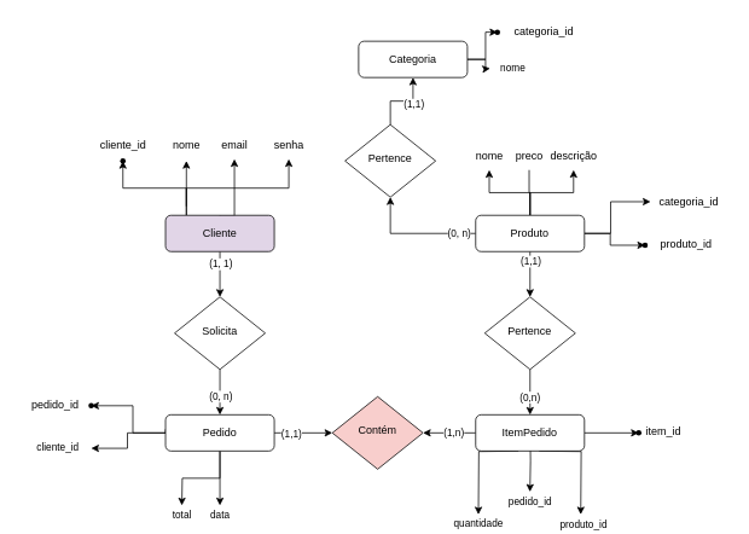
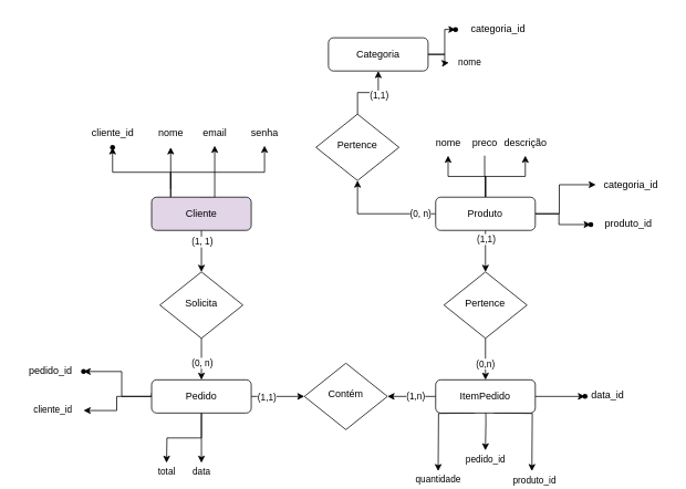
- <mxCell id="60" value="item_id " style="text;html=1;align=center;verticalAlign=middle;resizable=0;points=[];autosize=1;strokeColor=none;fillColor=none;" vertex="1" parent="1"><mxGeometry x="701" y="461" width="60" height="30" as="geometry" /></mxCell>
+ <mxCell id="60" value="data_id " style="text;html=1;align=center;verticalAlign=middle;resizable=0;points=[];autosize=1;strokeColor=none;fillColor=none;" vertex="1" parent="1"><mxGeometry x="701" y="461" width="60" height="30" as="geometry" /></mxCell>
- <mxCell id="45" value="Contém" style="rhombus;whiteSpace=wrap;html=1;shadow=0;fontFamily=Helvetica;fontSize=12;align=center;strokeWidth=1;spacing=6;spacingTop=-4;fillColor=#f8cecc;" vertex="1" parent="1"><mxGeometry x="366" y="437" width="100" height="80" as="geometry" /></mxCell>
+ <mxCell id="45" value="Contém" style="rhombus;whiteSpace=wrap;html=1;shadow=0;fontFamily=Helvetica;fontSize=12;align=center;strokeWidth=1;spacing=6;spacingTop=-4;" vertex="1" parent="1"><mxGeometry x="366" y="437" width="100" height="80" as="geometry" /></mxCell>
